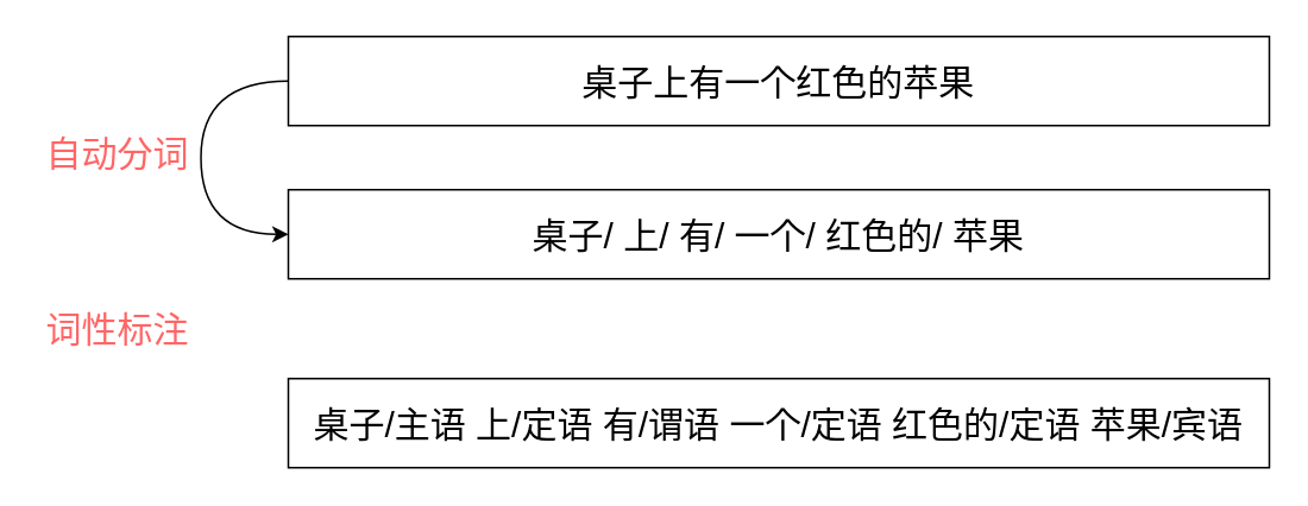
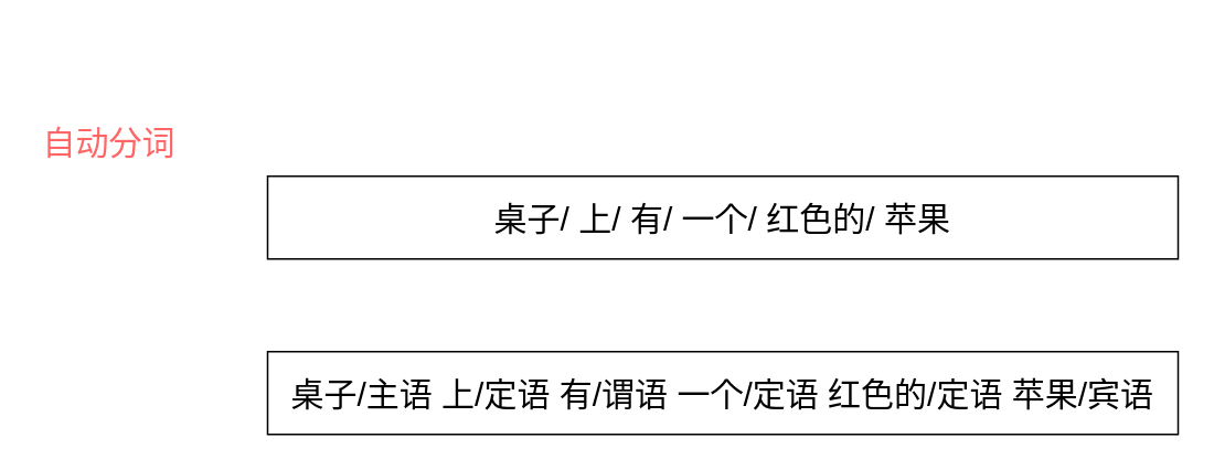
- <mxCell id="3" value="&lt;font style=&quot;font-size: 20px&quot;&gt;桌子上有一个红色的苹果&lt;/font&gt;" style="rounded=0;whiteSpace=wrap;html=1;" vertex="1" parent="1"><mxGeometry x="161" y="20" width="550" height="50" as="geometry" /></mxCell>
- <mxCell id="2" style="edgeStyle=orthogonalEdgeStyle;rounded=0;orthogonalLoop=1;jettySize=auto;html=1;exitX=0;exitY=0.5;exitDx=0;exitDy=0;entryX=0;entryY=0.5;entryDx=0;entryDy=0;curved=1;" edge="1" parent="1" source="3" target="4"><mxGeometry relative="1" as="geometry"><Array as="points"><mxPoint x="112" y="45" /><mxPoint x="112" y="131" /></Array></mxGeometry></mxCell>
- <mxCell id="6" value="&lt;font style=&quot;font-size: 20px&quot; color=&quot;#ff6666&quot;&gt;词性标注&lt;/font&gt;" style="text;html=1;align=center;verticalAlign=middle;resizable=0;points=[];autosize=1;strokeColor=none;" vertex="1" parent="1"><mxGeometry x="20" y="174" width="90" height="20" as="geometry" /></mxCell>
